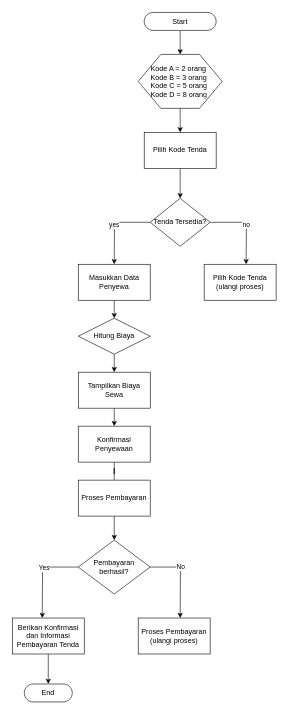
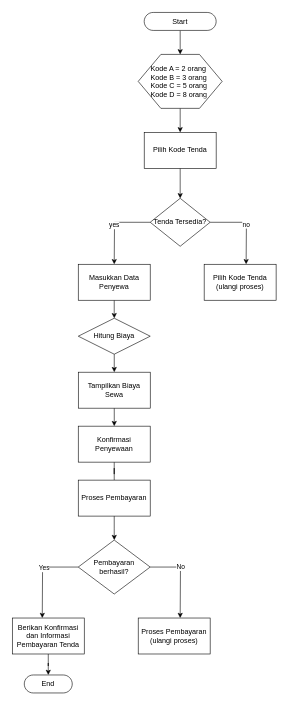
- <mxCell id="32" value="End" style="html=1;dashed=0;whiteSpace=wrap;shape=mxgraph.dfd.start" vertex="1" parent="1"><mxGeometry x="40" y="1140" width="80" height="30" as="geometry" /></mxCell>
+ <mxCell id="32" value="End" style="html=1;dashed=0;whiteSpace=wrap;shape=mxgraph.dfd.start" vertex="1" parent="1"><mxGeometry x="40" y="1125" width="80" height="30" as="geometry" /></mxCell>
